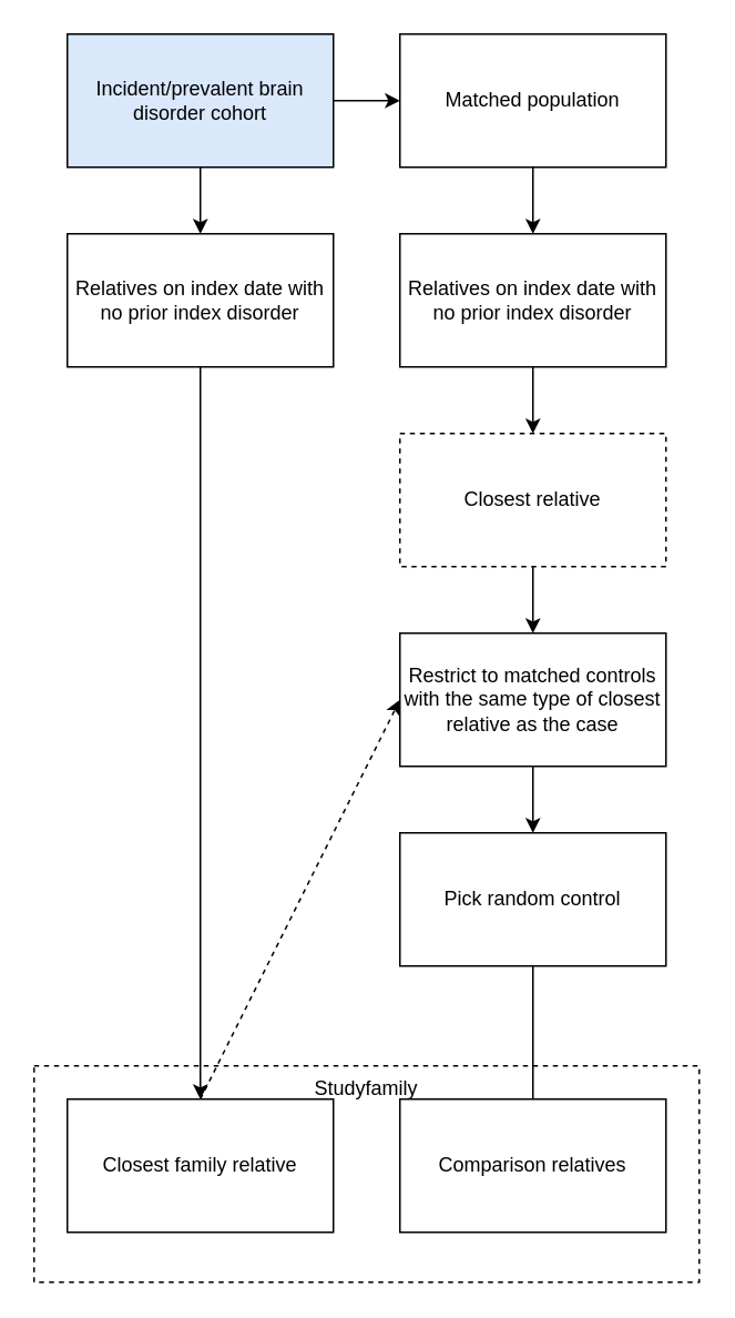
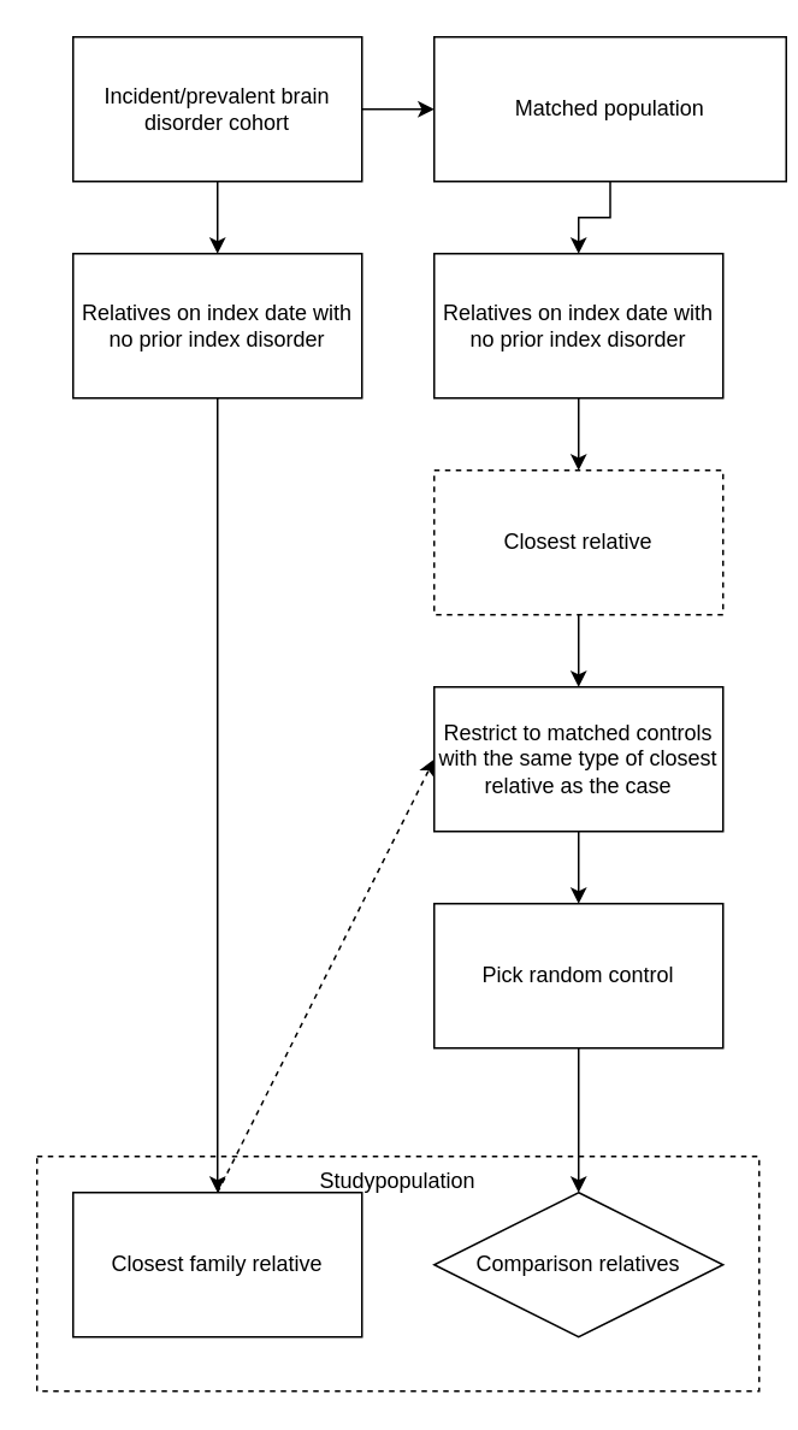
- <mxCell id="5" value="Incident/prevalent brain disorder cohort" style="rounded=0;whiteSpace=wrap;html=1;fillColor=#dae8fc;" parent="1" vertex="1"><mxGeometry x="40" y="20" width="160" height="80" as="geometry" /></mxCell>
+ <mxCell id="5" value="Incident/prevalent brain disorder cohort" style="rounded=0;whiteSpace=wrap;html=1;" parent="1" vertex="1"><mxGeometry x="40" y="20" width="160" height="80" as="geometry" /></mxCell>
- <mxCell id="7" value="&lt;div&gt;Matched population&lt;/div&gt;" style="rounded=0;whiteSpace=wrap;html=1;" parent="1" vertex="1"><mxGeometry x="240" y="20" width="160" height="80" as="geometry" /></mxCell>
+ <mxCell id="7" value="&lt;div&gt;Matched population&lt;/div&gt;" style="rounded=0;whiteSpace=wrap;html=1;" parent="1" vertex="1"><mxGeometry x="240" y="20" width="195" height="80" as="geometry" /></mxCell>
- <mxCell id="2" value="Study&lt;span style=&quot;background-color: transparent; color: light-dark(rgb(0, 0, 0), rgb(255, 255, 255));&quot;&gt;family&lt;/span&gt;" style="rounded=0;whiteSpace=wrap;html=1;fillColor=none;dashed=1;verticalAlign=top;" parent="1" vertex="1"><mxGeometry x="20" y="640" width="400" height="130" as="geometry" /></mxCell>
+ <mxCell id="2" value="Study&lt;span style=&quot;background-color: transparent; color: light-dark(rgb(0, 0, 0), rgb(255, 255, 255));&quot;&gt;population&lt;/span&gt;" style="rounded=0;whiteSpace=wrap;html=1;fillColor=none;dashed=1;verticalAlign=top;" parent="1" vertex="1"><mxGeometry x="20" y="640" width="400" height="130" as="geometry" /></mxCell>
- <mxCell id="19" value="" style="edgeStyle=orthogonalEdgeStyle;rounded=0;orthogonalLoop=1;jettySize=auto;html=1;endArrow=none;" edge="1" parent="1" source="20" target="16"><mxGeometry relative="1" as="geometry" /></mxCell>
+ <mxCell id="19" value="" style="edgeStyle=orthogonalEdgeStyle;rounded=0;orthogonalLoop=1;jettySize=auto;html=1;" edge="1" parent="1" source="20" target="16"><mxGeometry relative="1" as="geometry" /></mxCell>
- <mxCell id="16" value="Comparison relatives" style="rounded=0;whiteSpace=wrap;html=1;" parent="1" vertex="1"><mxGeometry x="240" y="660" width="160" height="80" as="geometry" /></mxCell>
+ <mxCell id="16" value="Comparison relatives" style="rhombus;whiteSpace=wrap;html=1;" parent="1" vertex="1"><mxGeometry x="240" y="660" width="160" height="80" as="geometry" /></mxCell>
